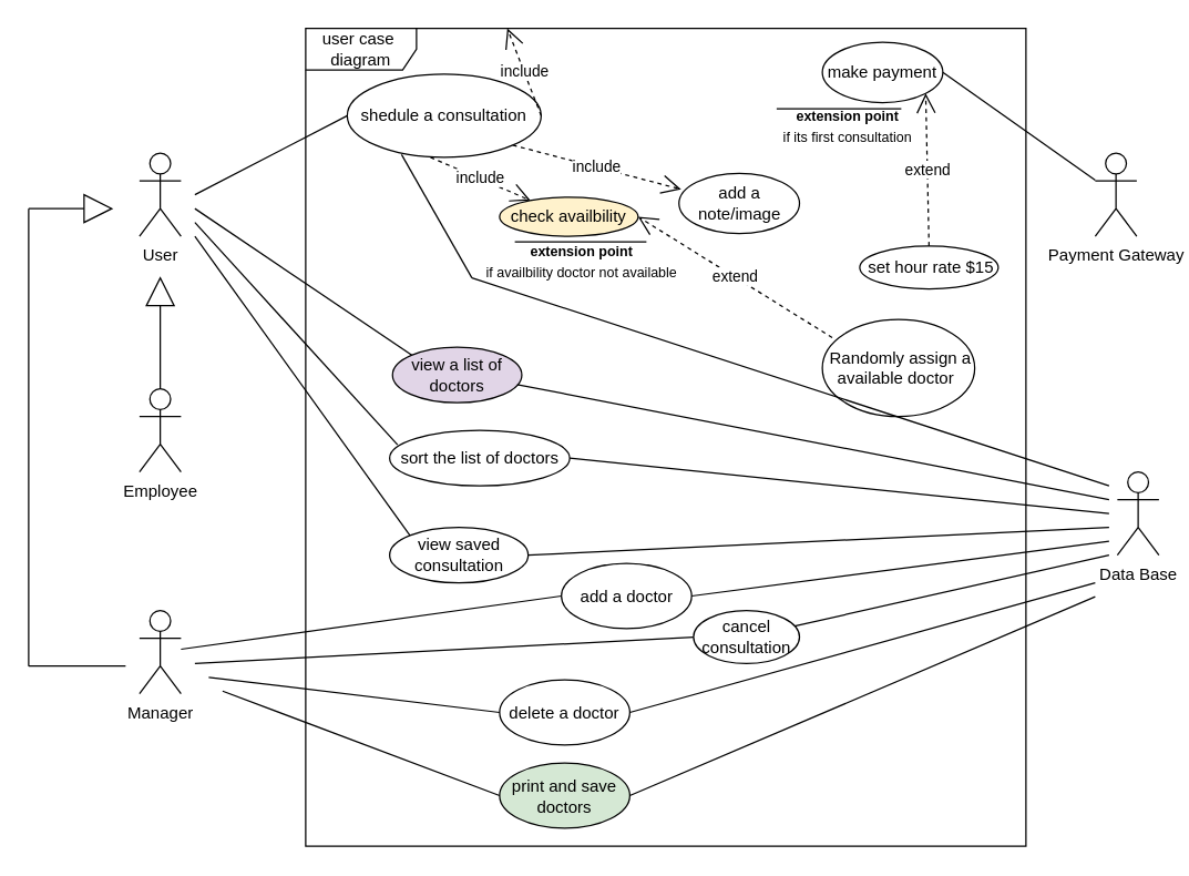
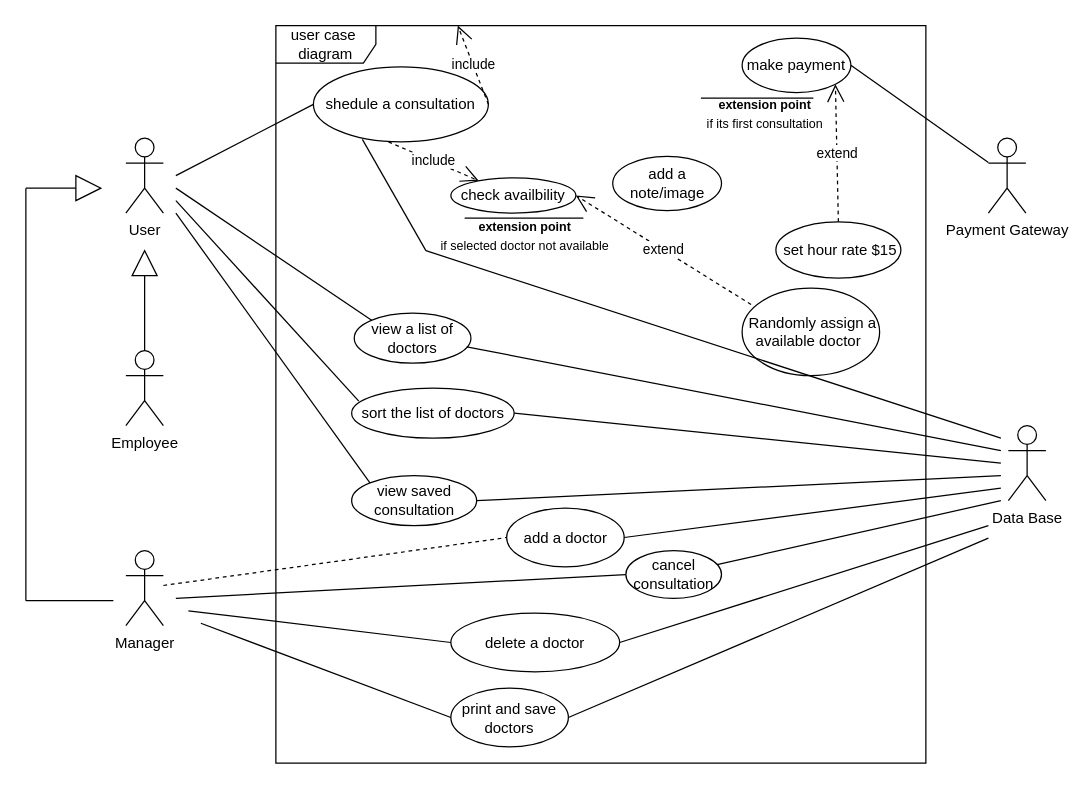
- <mxCell id="20" value="include" style="endArrow=open;endSize=12;dashed=1;html=1;rounded=0;entryX=0.018;entryY=0.267;entryDx=0;entryDy=0;exitX=1;exitY=1;exitDx=0;exitDy=0;entryPerimeter=0;" parent="1" source="7" target="21" edge="1"><mxGeometry width="160" relative="1" as="geometry"><mxPoint x="410" y="180" as="sourcePoint" /><mxPoint x="510" y="180.5" as="targetPoint" /></mxGeometry></mxCell>
- <mxCell id="17" value="check availbility" style="ellipse;whiteSpace=wrap;html=1;fillColor=#fff2cc;" parent="1" vertex="1"><mxGeometry x="360" y="141.75" width="100" height="28.25" as="geometry" /></mxCell>
+ <mxCell id="17" value="check availbility" style="ellipse;whiteSpace=wrap;html=1;" parent="1" vertex="1"><mxGeometry x="360" y="141.75" width="100" height="28.25" as="geometry" /></mxCell>
- <mxCell id="45" value="&lt;span style=&quot;font-size: 10px;&quot;&gt;&lt;b&gt;extension point&lt;/b&gt;&lt;br&gt;if availbility doctor not available&lt;/span&gt;" style="text;html=1;align=center;verticalAlign=middle;resizable=0;points=[];autosize=1;strokeColor=none;fillColor=none;" parent="1" vertex="1"><mxGeometry x="338.63" y="168" width="160" height="40" as="geometry" /></mxCell>
+ <mxCell id="45" value="&lt;span style=&quot;font-size: 10px;&quot;&gt;&lt;b&gt;extension point&lt;/b&gt;&lt;br&gt;if selected doctor not available&lt;/span&gt;" style="text;html=1;align=center;verticalAlign=middle;resizable=0;points=[];autosize=1;strokeColor=none;fillColor=none;" parent="1" vertex="1"><mxGeometry x="338.63" y="168" width="160" height="40" as="geometry" /></mxCell>
- <mxCell id="24" value="&amp;nbsp;set hour rate $15" style="ellipse;whiteSpace=wrap;html=1;" parent="1" vertex="1"><mxGeometry x="620" y="177" width="100" height="31" as="geometry" /></mxCell>
+ <mxCell id="24" value="&amp;nbsp;set hour rate $15" style="ellipse;whiteSpace=wrap;html=1;" parent="1" vertex="1"><mxGeometry x="620" y="177" width="100" height="45" as="geometry" /></mxCell>
- <mxCell id="6" value="view a list of doctors" style="ellipse;whiteSpace=wrap;html=1;fillColor=#e1d5e7;" parent="1" vertex="1"><mxGeometry x="282.7" y="250" width="93.33" height="40" as="geometry" /></mxCell>
+ <mxCell id="6" value="view a list of doctors" style="ellipse;whiteSpace=wrap;html=1;" parent="1" vertex="1"><mxGeometry x="282.7" y="250" width="93.33" height="40" as="geometry" /></mxCell>
- <mxCell id="10" value="" style="endArrow=none;html=1;rounded=0;entryX=0;entryY=0.5;entryDx=0;entryDy=0;" parent="1" source="4" target="11" edge="1"><mxGeometry relative="1" as="geometry"><mxPoint x="130" y="460" as="sourcePoint" /><mxPoint x="290" y="460" as="targetPoint" /></mxGeometry></mxCell>
+ <mxCell id="10" value="" style="endArrow=none;html=1;rounded=0;entryX=0;entryY=0.5;entryDx=0;entryDy=0;dashed=1;" parent="1" source="4" target="11" edge="1"><mxGeometry relative="1" as="geometry"><mxPoint x="130" y="460" as="sourcePoint" /><mxPoint x="290" y="460" as="targetPoint" /></mxGeometry></mxCell>
- <mxCell id="14" value="delete a doctor" style="ellipse;whiteSpace=wrap;html=1;" parent="1" vertex="1"><mxGeometry x="360" y="490" width="94" height="47" as="geometry" /></mxCell>
+ <mxCell id="14" value="delete a doctor" style="ellipse;whiteSpace=wrap;html=1;" parent="1" vertex="1"><mxGeometry x="360" y="490" width="135" height="47" as="geometry" /></mxCell>
- <mxCell id="13" value="print and save doctors" style="ellipse;whiteSpace=wrap;html=1;fillColor=#d5e8d4;" parent="1" vertex="1"><mxGeometry x="360" y="550" width="94" height="47" as="geometry" /></mxCell>
+ <mxCell id="13" value="print and save doctors" style="ellipse;whiteSpace=wrap;html=1;" parent="1" vertex="1"><mxGeometry x="360" y="550" width="94" height="47" as="geometry" /></mxCell>
